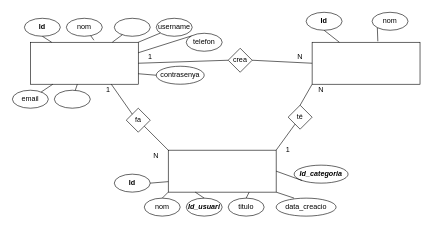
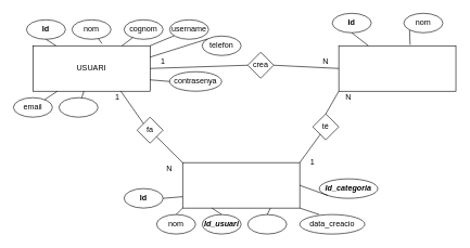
+ <mxCell id="24" value="cognom" style="text;html=1;strokeColor=none;fillColor=none;align=center;verticalAlign=middle;whiteSpace=wrap;rounded=0;" parent="1" vertex="1"><mxGeometry x="200" y="35" width="40" height="20" as="geometry" /></mxCell>
+ <mxCell id="3" value="USUARI" style="text;html=1;strokeColor=none;fillColor=none;align=center;verticalAlign=middle;whiteSpace=wrap;rounded=0;" parent="1" vertex="1"><mxGeometry x="120" y="95" width="40" height="20" as="geometry" /></mxCell>
- <mxCell id="64" value="titulo" style="text;html=1;strokeColor=none;fillColor=none;align=center;verticalAlign=middle;whiteSpace=wrap;rounded=0;" parent="1" vertex="1"><mxGeometry x="390" y="335" width="40" height="20" as="geometry" /></mxCell>
